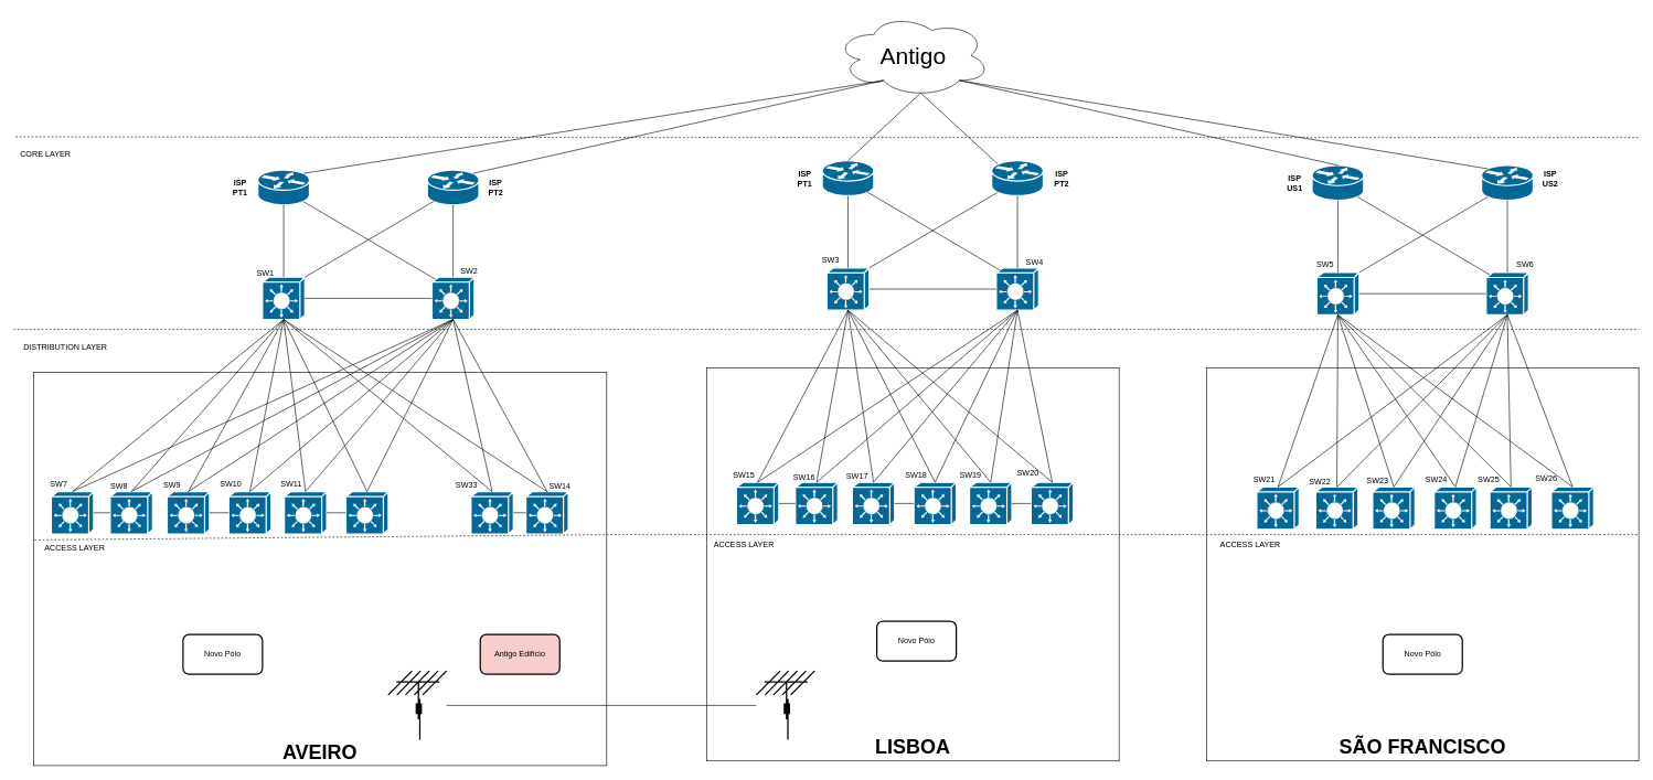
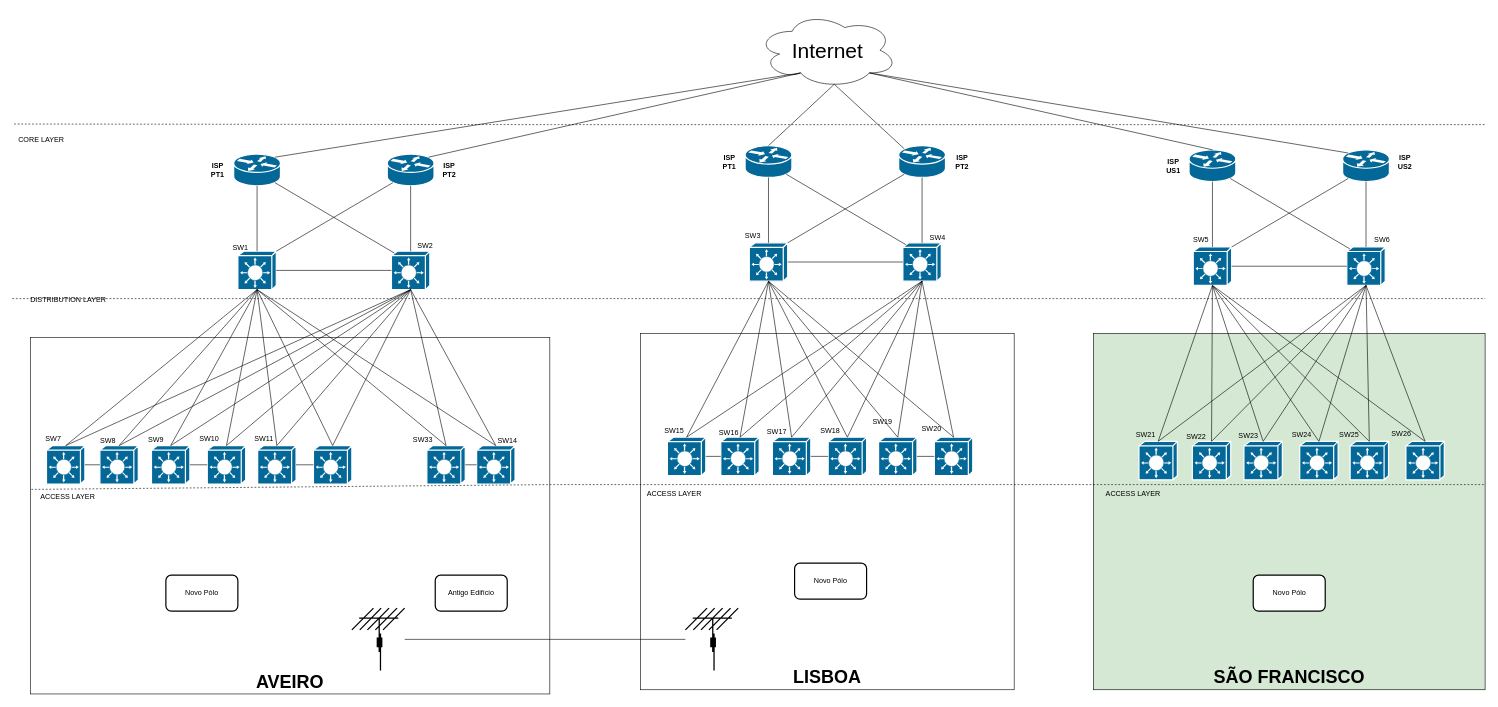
- <mxCell id="5" value="&lt;font style=&quot;font-size: 35px&quot;&gt;Antigo&lt;/font&gt;" style="ellipse;shape=cloud;whiteSpace=wrap;html=1;align=center;" parent="1" vertex="1"><mxGeometry x="1261.5" y="20" width="234" height="126" as="geometry" /></mxCell>
+ <mxCell id="5" value="&lt;font style=&quot;font-size: 35px&quot;&gt;Internet&lt;/font&gt;" style="ellipse;shape=cloud;whiteSpace=wrap;html=1;align=center;" parent="1" vertex="1"><mxGeometry x="1261.5" y="20" width="234" height="126" as="geometry" /></mxCell>
- <mxCell id="78" value="DISTRIBUTION LAYER" style="text;html=1;align=center;verticalAlign=middle;resizable=0;points=[];autosize=1;" parent="1" vertex="1"><mxGeometry x="22" y="515" width="152" height="18" as="geometry" /></mxCell>
+ <mxCell id="78" value="DISTRIBUTION LAYER" style="text;html=1;align=center;verticalAlign=middle;resizable=0;points=[];autosize=1;" parent="1" vertex="1"><mxGeometry x="37" y="490" width="152" height="18" as="geometry" /></mxCell>
- <mxCell id="110" value="SW19" style="text;html=1;align=center;verticalAlign=middle;resizable=0;points=[];autosize=1;" parent="1" vertex="1"><mxGeometry x="1444" y="708" width="42" height="18" as="geometry" /></mxCell>
+ <mxCell id="110" value="SW19" style="text;html=1;align=center;verticalAlign=middle;resizable=0;points=[];autosize=1;" parent="1" vertex="1"><mxGeometry x="1449" y="693" width="42" height="18" as="geometry" /></mxCell>
- <mxCell id="69" value="Antigo Edifício" style="rounded=1;whiteSpace=wrap;html=1;strokeWidth=2;align=center;fillColor=#f8cecc;" parent="1" vertex="1"><mxGeometry x="725" y="958" width="120" height="60" as="geometry" /></mxCell>
+ <mxCell id="69" value="Antigo Edifício" style="rounded=1;whiteSpace=wrap;html=1;strokeWidth=2;align=center;" parent="1" vertex="1"><mxGeometry x="725" y="958" width="120" height="60" as="geometry" /></mxCell>
- <mxCell id="4" value="&lt;b&gt;&lt;font style=&quot;font-size: 30px&quot;&gt;SÃO FRANCISCO&lt;/font&gt;&lt;/b&gt;" style="rounded=0;whiteSpace=wrap;html=1;direction=south;verticalAlign=bottom;" parent="1" vertex="1"><mxGeometry x="1822" y="555" width="653" height="594" as="geometry" /></mxCell>
+ <mxCell id="4" value="&lt;b&gt;&lt;font style=&quot;font-size: 30px&quot;&gt;SÃO FRANCISCO&lt;/font&gt;&lt;/b&gt;" style="rounded=0;whiteSpace=wrap;html=1;direction=south;verticalAlign=bottom;fillColor=#d5e8d4;" parent="1" vertex="1"><mxGeometry x="1822" y="555" width="653" height="594" as="geometry" /></mxCell>
